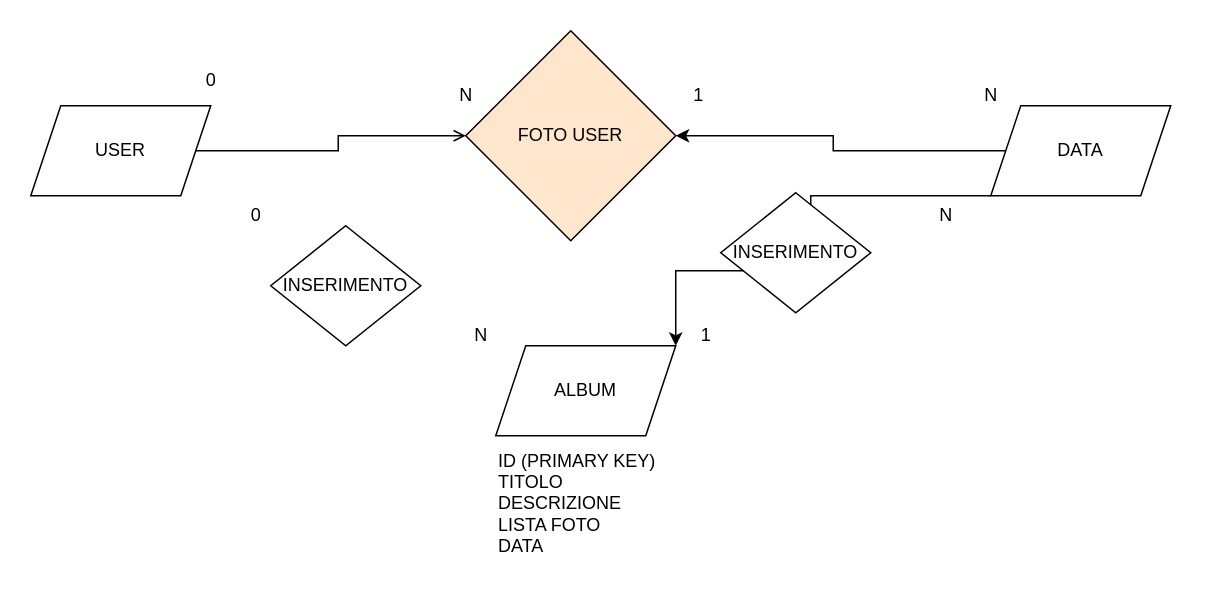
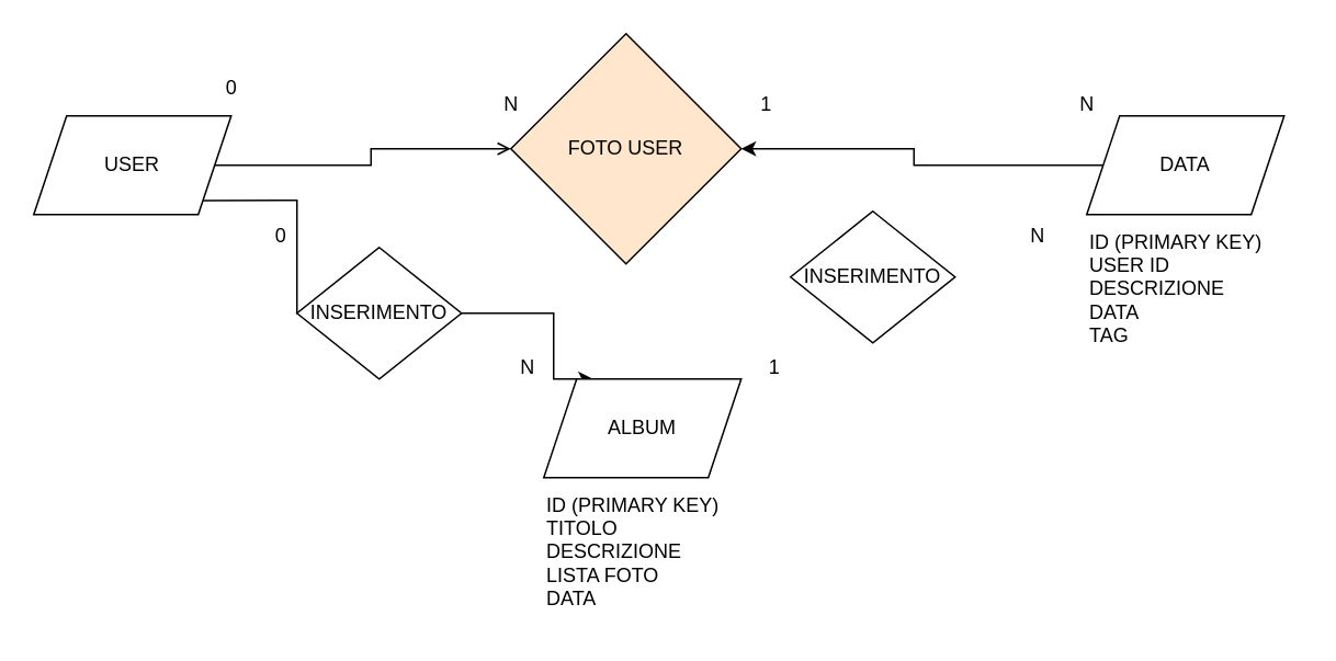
+ <mxCell id="3" style="edgeStyle=orthogonalEdgeStyle;rounded=0;orthogonalLoop=1;jettySize=auto;html=1;exitX=1;exitY=1;exitDx=0;exitDy=0;entryX=0.25;entryY=0;entryDx=0;entryDy=0;" parent="1" source="4" target="14" edge="1"><mxGeometry relative="1" as="geometry"><Array as="points"><mxPoint x="180" y="121" /><mxPoint x="180" y="190" /><mxPoint x="336" y="190" /><mxPoint x="336" y="230" /></Array></mxGeometry></mxCell>
- <mxCell id="6" style="edgeStyle=orthogonalEdgeStyle;rounded=0;orthogonalLoop=1;jettySize=auto;html=1;exitX=0;exitY=1;exitDx=0;exitDy=0;entryX=1;entryY=0;entryDx=0;entryDy=0;" parent="1" source="7" target="14" edge="1"><mxGeometry relative="1" as="geometry"><Array as="points"><mxPoint x="540" y="130" /><mxPoint x="540" y="180" /><mxPoint x="450" y="180" /></Array></mxGeometry></mxCell>
+ <mxCell id="13" value="ID (PRIMARY KEY)&lt;div&gt;USER ID&lt;/div&gt;&lt;div&gt;DESCRIZIONE&lt;/div&gt;&lt;div&gt;DATA&lt;/div&gt;&lt;div&gt;TAG&lt;/div&gt;" style="text;html=1;align=left;verticalAlign=middle;resizable=0;points=[];autosize=1;strokeColor=none;fillColor=none;" parent="1" vertex="1"><mxGeometry x="660" y="130" width="130" height="90" as="geometry" /></mxCell>
